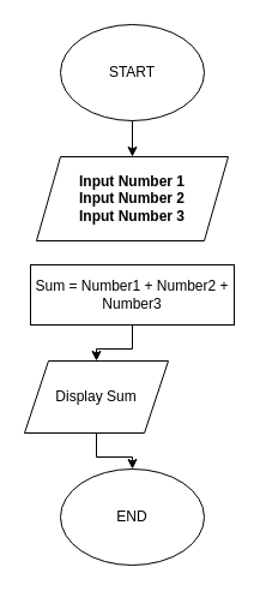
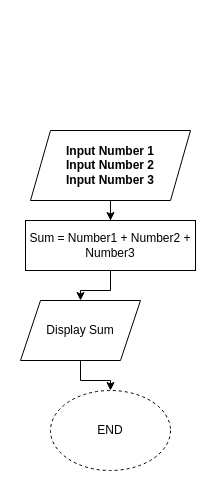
- <mxCell id="3" value="START" style="ellipse;whiteSpace=wrap;html=1;" vertex="1" parent="1"><mxGeometry x="50" y="20" width="120" height="80" as="geometry" /></mxCell>
- <mxCell id="2" value="" style="edgeStyle=orthogonalEdgeStyle;rounded=0;orthogonalLoop=1;jettySize=auto;html=1;" edge="1" parent="1" source="3" target="5"><mxGeometry relative="1" as="geometry" /></mxCell>
+ <mxCell id="4" value="" style="edgeStyle=orthogonalEdgeStyle;rounded=0;orthogonalLoop=1;jettySize=auto;html=1;" edge="1" parent="1" source="5" target="7"><mxGeometry relative="1" as="geometry" /></mxCell>
- <mxCell id="10" value="END" style="ellipse;whiteSpace=wrap;html=1;" vertex="1" parent="1"><mxGeometry x="50" y="390" width="120" height="80" as="geometry" /></mxCell>
+ <mxCell id="10" value="END" style="ellipse;whiteSpace=wrap;html=1;dashed=1;" vertex="1" parent="1"><mxGeometry x="50" y="390" width="120" height="80" as="geometry" /></mxCell>
